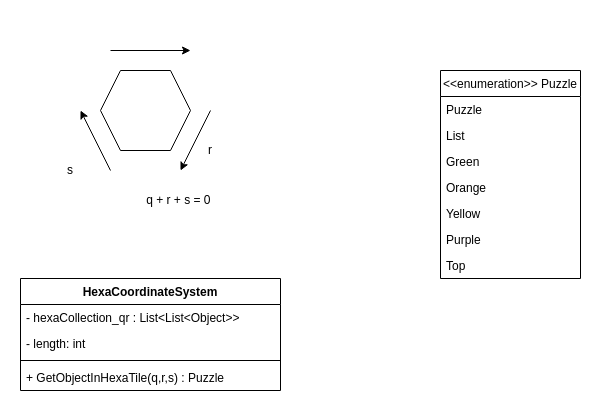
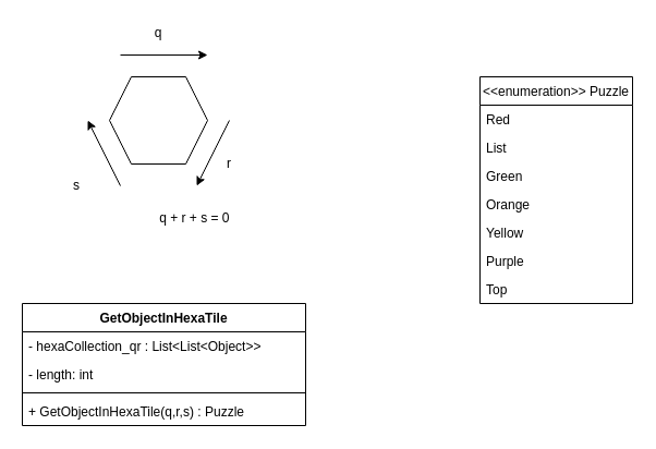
+ <mxCell id="4" value="q" style="text;html=1;strokeColor=none;fillColor=none;align=center;verticalAlign=middle;whiteSpace=wrap;rounded=0;" parent="1" vertex="1"><mxGeometry x="125" y="20" width="40" height="20" as="geometry" /></mxCell>
- <mxCell id="11" value="Puzzle" style="text;strokeColor=none;fillColor=none;align=left;verticalAlign=top;spacingLeft=4;spacingRight=4;overflow=hidden;rotatable=0;points=[[0,0.5],[1,0.5]];portConstraint=eastwest;" parent="10" vertex="1"><mxGeometry y="26" width="140" height="26" as="geometry" /></mxCell>
+ <mxCell id="11" value="Red" style="text;strokeColor=none;fillColor=none;align=left;verticalAlign=top;spacingLeft=4;spacingRight=4;overflow=hidden;rotatable=0;points=[[0,0.5],[1,0.5]];portConstraint=eastwest;" parent="10" vertex="1"><mxGeometry y="26" width="140" height="26" as="geometry" /></mxCell>
- <mxCell id="18" value="HexaCoordinateSystem" style="swimlane;fontStyle=1;align=center;verticalAlign=top;childLayout=stackLayout;horizontal=1;startSize=26;horizontalStack=0;resizeParent=1;resizeParentMax=0;resizeLast=0;collapsible=1;marginBottom=0;" vertex="1" parent="1"><mxGeometry x="20" y="278" width="260" height="112" as="geometry" /></mxCell>
+ <mxCell id="18" value="GetObjectInHexaTile" style="swimlane;fontStyle=1;align=center;verticalAlign=top;childLayout=stackLayout;horizontal=1;startSize=26;horizontalStack=0;resizeParent=1;resizeParentMax=0;resizeLast=0;collapsible=1;marginBottom=0;" vertex="1" parent="1"><mxGeometry x="20" y="278" width="260" height="112" as="geometry" /></mxCell>
